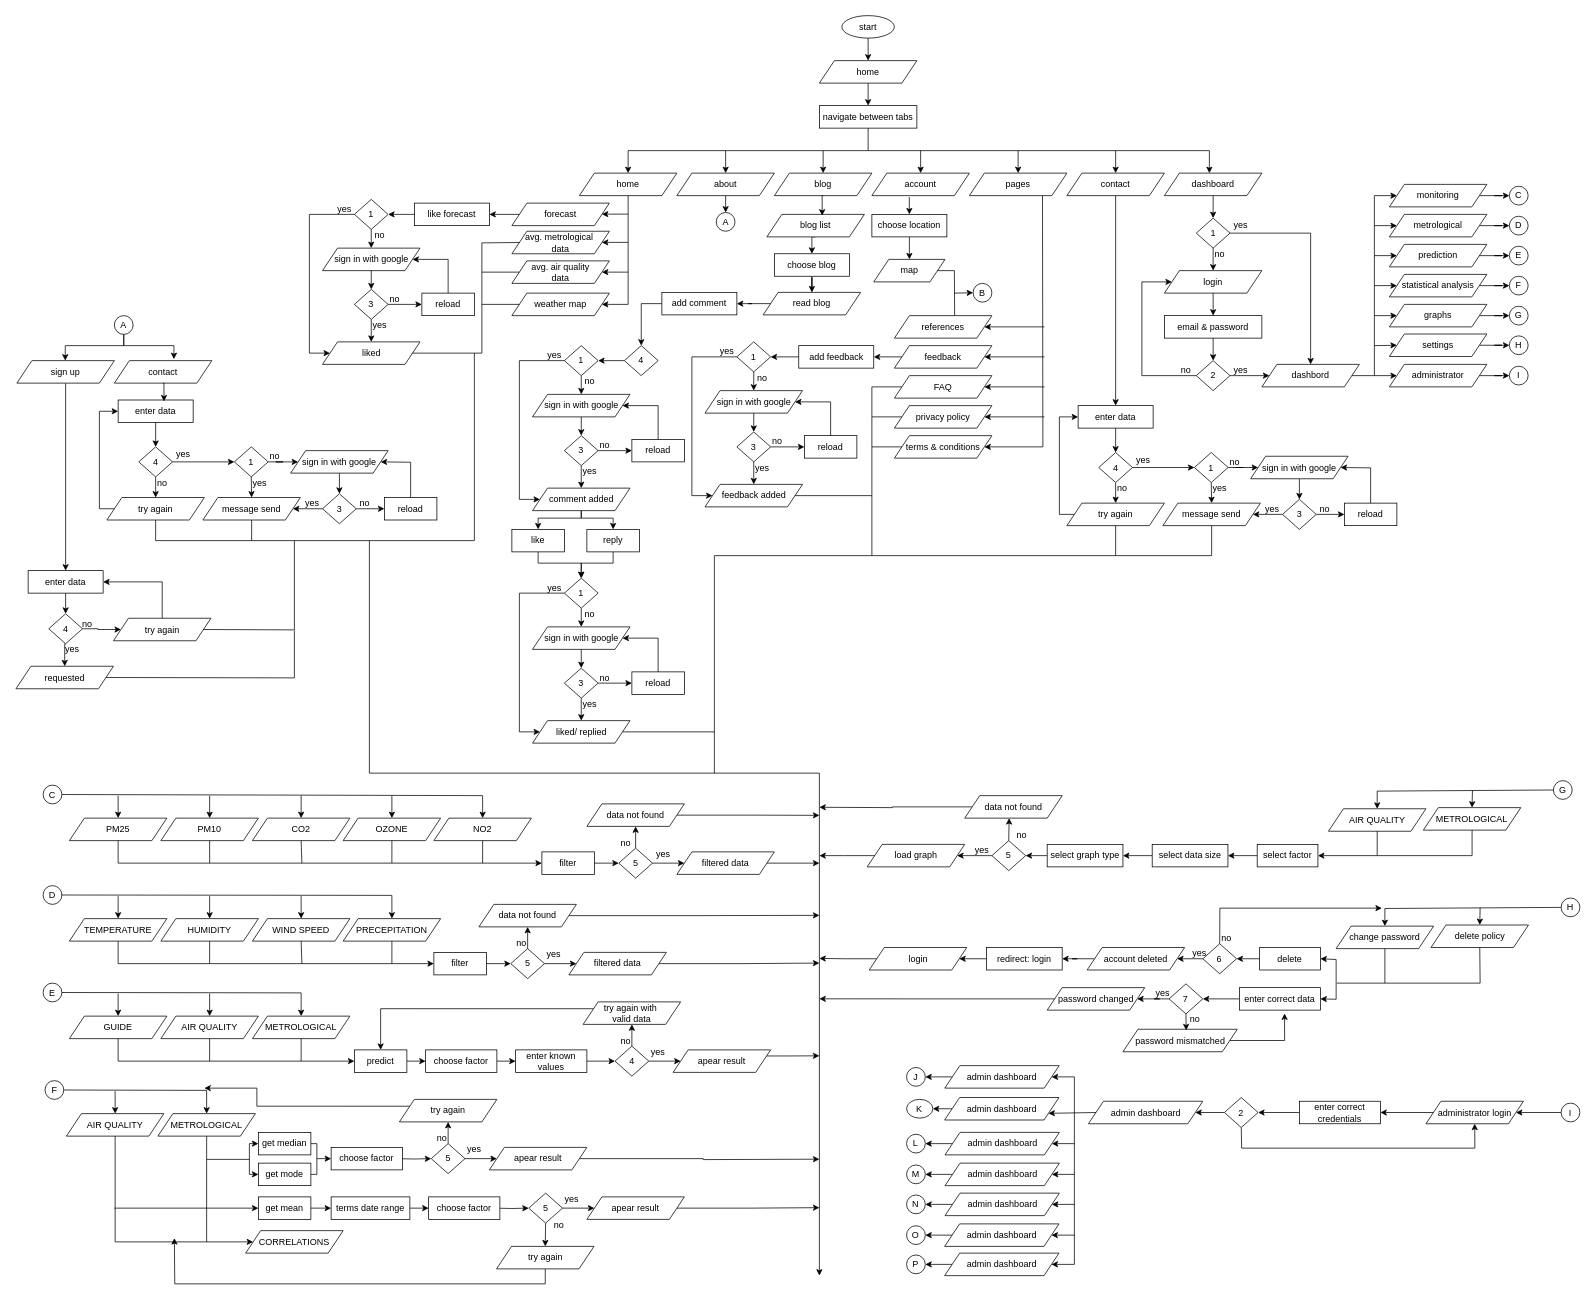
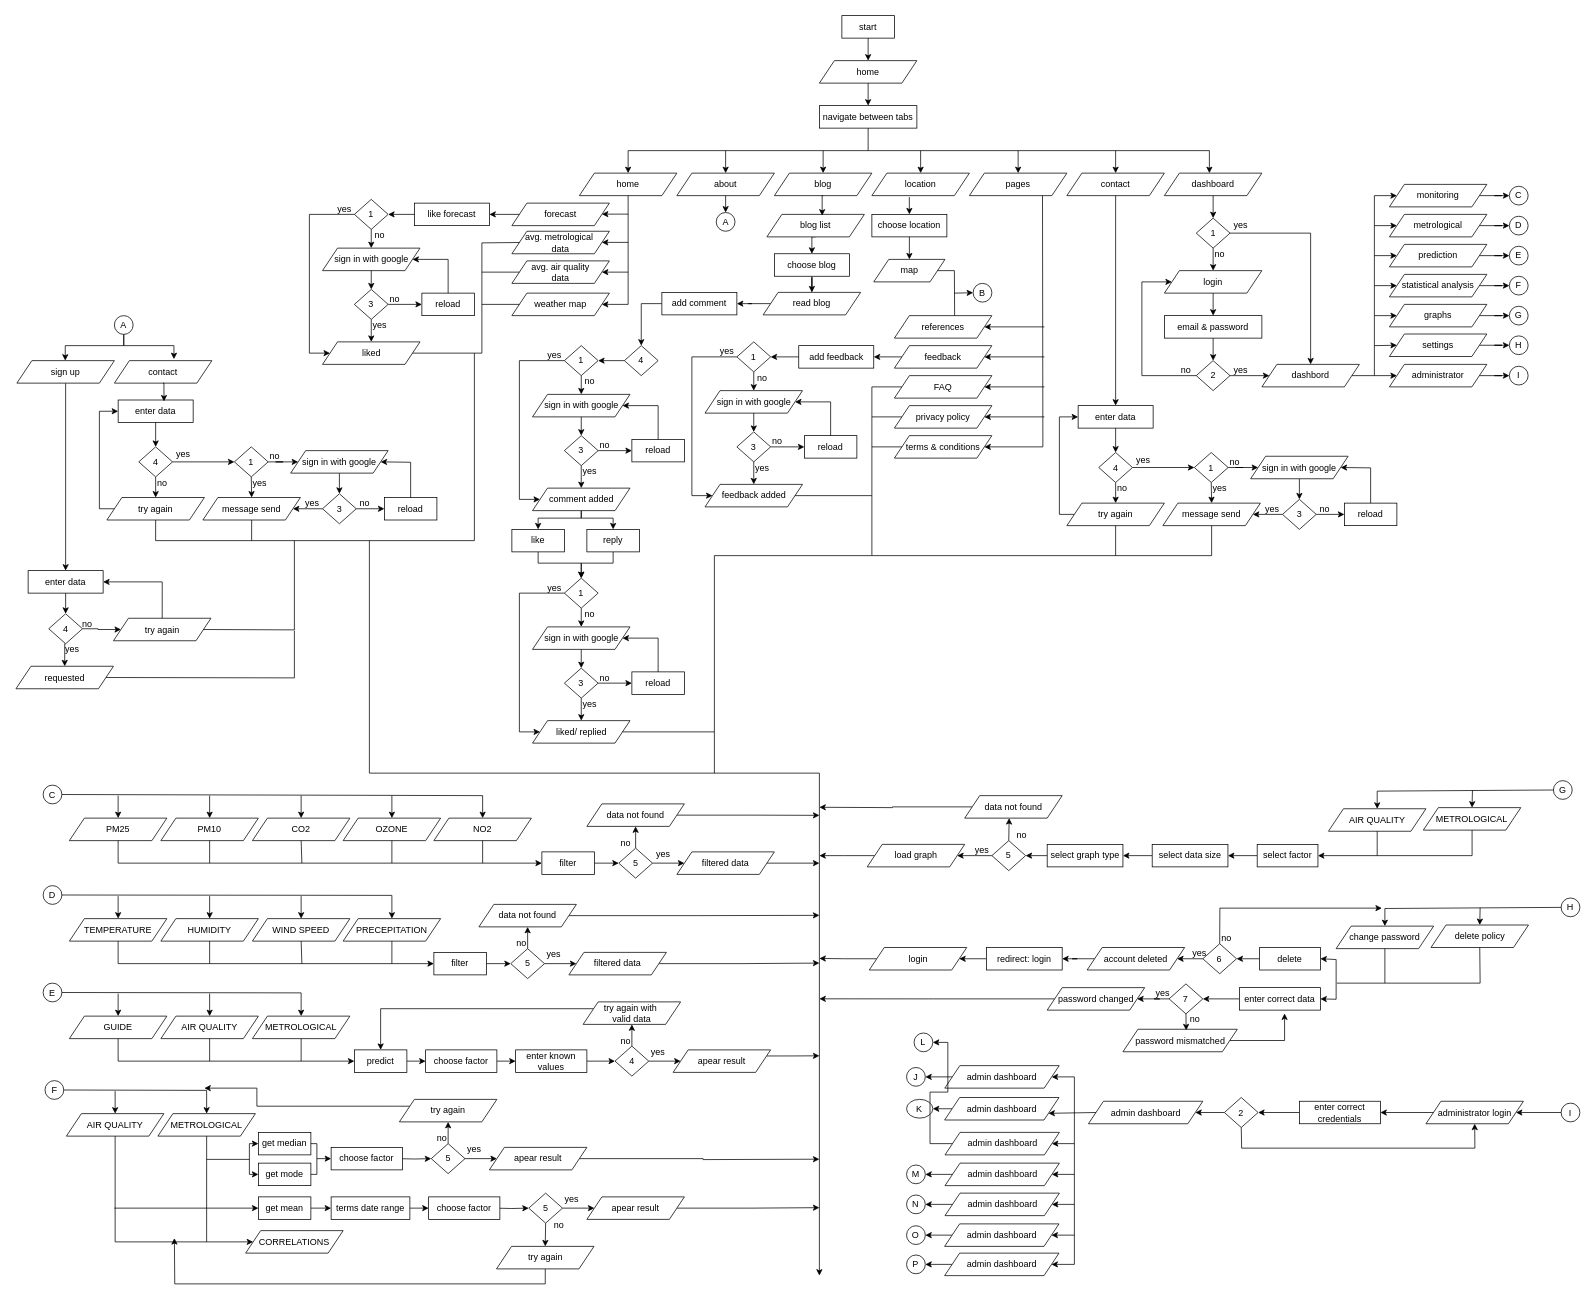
- <mxCell id="2" value="start" style="ellipse;whiteSpace=wrap;html=1;" parent="1" vertex="1"><mxGeometry x="1122" width="70" height="30" as="geometry" y="20" /></mxCell>
+ <mxCell id="2" value="start" style="whiteSpace=wrap;html=1;rounded=0;" parent="1" vertex="1"><mxGeometry x="1122" width="70" height="30" as="geometry" y="20" /></mxCell>
- <mxCell id="9" value="account" style="shape=parallelogram;perimeter=parallelogramPerimeter;whiteSpace=wrap;html=1;fixedSize=1;" parent="1" vertex="1"><mxGeometry x="1162" y="230" width="130" height="30" as="geometry" /></mxCell>
+ <mxCell id="9" value="location" style="shape=parallelogram;perimeter=parallelogramPerimeter;whiteSpace=wrap;html=1;fixedSize=1;" parent="1" vertex="1"><mxGeometry x="1162" y="230" width="130" height="30" as="geometry" /></mxCell>
- <mxCell id="461" value="L" style="ellipse;whiteSpace=wrap;html=1;aspect=fixed;" vertex="1" parent="1"><mxGeometry x="1208.25" y="1511.5" width="25" height="25" as="geometry" /></mxCell>
+ <mxCell id="461" value="L" style="ellipse;whiteSpace=wrap;html=1;aspect=fixed;" vertex="1" parent="1"><mxGeometry x="1218.25" y="1376.5" width="25" height="25" as="geometry" /></mxCell>
